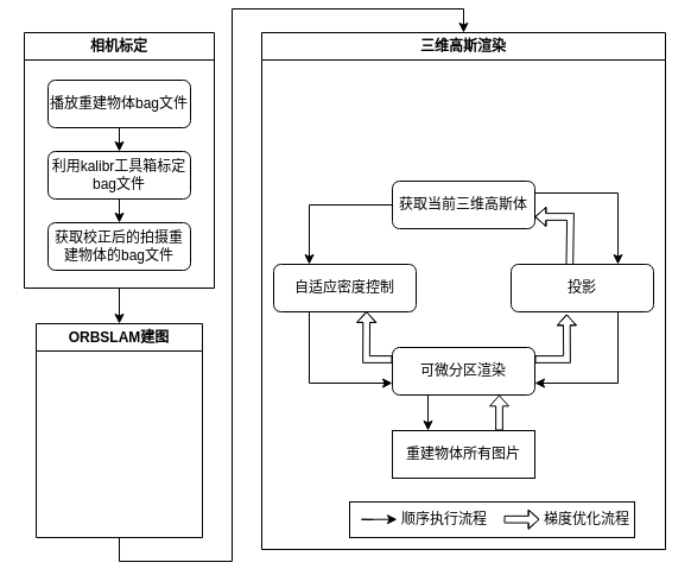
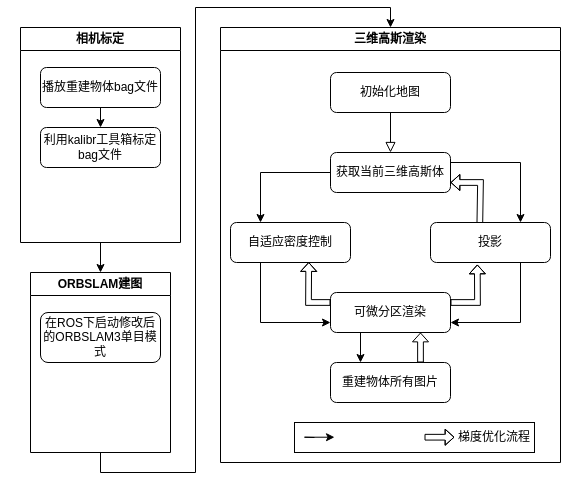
+ <mxCell id="12" value="初始化地图" style="rounded=1;whiteSpace=wrap;html=1;fontSize=12;glass=0;strokeWidth=1;shadow=0;" vertex="1" parent="1"><mxGeometry x="330" y="65" width="120" height="40" as="geometry" /></mxCell>
+ <mxCell id="16" value="" style="rounded=0;html=1;jettySize=auto;orthogonalLoop=1;fontSize=11;endArrow=block;endFill=0;endSize=8;strokeWidth=1;shadow=0;labelBackgroundColor=none;edgeStyle=orthogonalEdgeStyle;entryX=0.5;entryY=0;entryDx=0;entryDy=0;exitX=0.5;exitY=1;exitDx=0;exitDy=0;" edge="1" parent="1" source="12" target="15"><mxGeometry relative="1" as="geometry"><mxPoint x="390" y="115" as="sourcePoint" /><mxPoint x="389.76" y="155" as="targetPoint" /></mxGeometry></mxCell>
- <mxCell id="6" style="edgeStyle=orthogonalEdgeStyle;rounded=0;orthogonalLoop=1;jettySize=auto;html=1;exitX=0.5;exitY=1;exitDx=0;exitDy=0;entryX=0.5;entryY=0;entryDx=0;entryDy=0;" parent="3" source="5" target="4" edge="1"><mxGeometry relative="1" as="geometry" /></mxCell>
- <mxCell id="4" value="获取校正后的拍摄重建物体的bag文件" style="rounded=1;whiteSpace=wrap;html=1;fontSize=12;glass=0;strokeWidth=1;shadow=0;" parent="3" vertex="1"><mxGeometry x="20" y="160" width="120" height="40" as="geometry" /></mxCell>
+ <mxCell id="11" value="在ROS下启动修改后的ORBSLAM3单目模式" style="rounded=1;whiteSpace=wrap;html=1;fontSize=12;glass=0;strokeWidth=1;shadow=0;" parent="10" vertex="1"><mxGeometry x="10" y="40" width="120" height="50" as="geometry" /></mxCell>
- <mxCell id="21" value="重建物体所有图片" style="whiteSpace=wrap;html=1;fontSize=12;glass=0;strokeWidth=1;shadow=0;rounded=0;" vertex="1" parent="1"><mxGeometry x="330" y="355" width="120" height="40" as="geometry" /></mxCell>
+ <mxCell id="21" value="重建物体所有图片" style="rounded=1;whiteSpace=wrap;html=1;fontSize=12;glass=0;strokeWidth=1;shadow=0;" vertex="1" parent="1"><mxGeometry x="330" y="355" width="120" height="40" as="geometry" /></mxCell>
- <mxCell id="32" value="顺序执行流程" style="text;html=1;align=center;verticalAlign=middle;whiteSpace=wrap;rounded=0;" vertex="1" parent="29"><mxGeometry x="40" width="80" height="30" as="geometry" /></mxCell>
